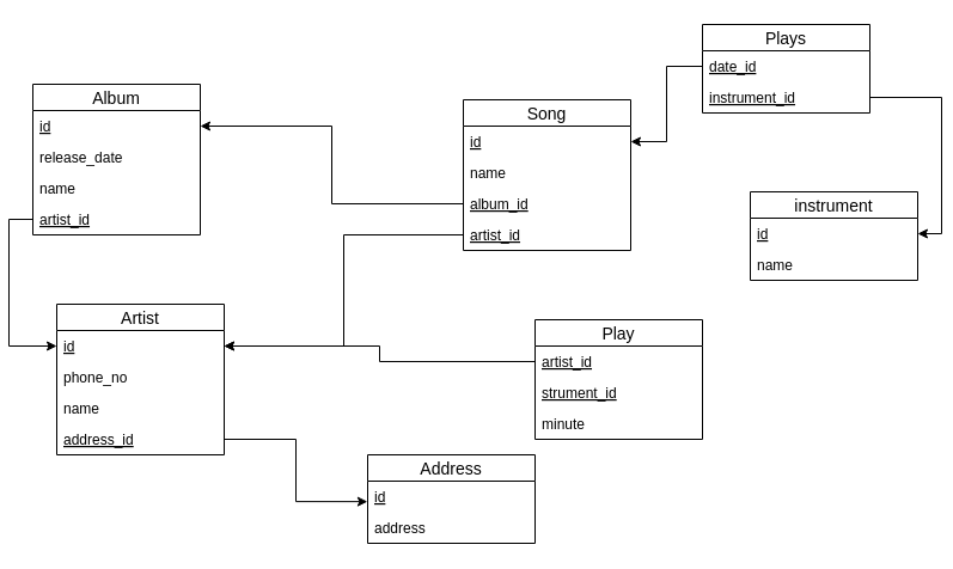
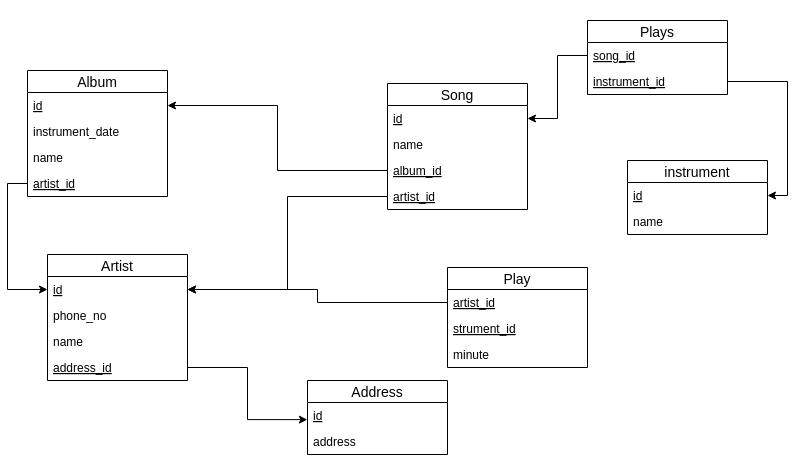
- <mxCell id="33" value="date_id" style="text;strokeColor=none;fillColor=none;spacingLeft=4;spacingRight=4;overflow=hidden;rotatable=0;points=[[0,0.5],[1,0.5]];portConstraint=eastwest;fontSize=12;fontStyle=4" vertex="1" parent="32"><mxGeometry y="22" width="140" height="26" as="geometry" /></mxCell>
+ <mxCell id="33" value="song_id" style="text;strokeColor=none;fillColor=none;spacingLeft=4;spacingRight=4;overflow=hidden;rotatable=0;points=[[0,0.5],[1,0.5]];portConstraint=eastwest;fontSize=12;fontStyle=4" vertex="1" parent="32"><mxGeometry y="22" width="140" height="26" as="geometry" /></mxCell>
- <mxCell id="12" value="release_date" style="text;strokeColor=none;fillColor=none;spacingLeft=4;spacingRight=4;overflow=hidden;rotatable=0;points=[[0,0.5],[1,0.5]];portConstraint=eastwest;fontSize=12;" vertex="1" parent="10"><mxGeometry y="48" width="140" height="26" as="geometry" /></mxCell>
+ <mxCell id="12" value="instrument_date" style="text;strokeColor=none;fillColor=none;spacingLeft=4;spacingRight=4;overflow=hidden;rotatable=0;points=[[0,0.5],[1,0.5]];portConstraint=eastwest;fontSize=12;" vertex="1" parent="10"><mxGeometry y="48" width="140" height="26" as="geometry" /></mxCell>
